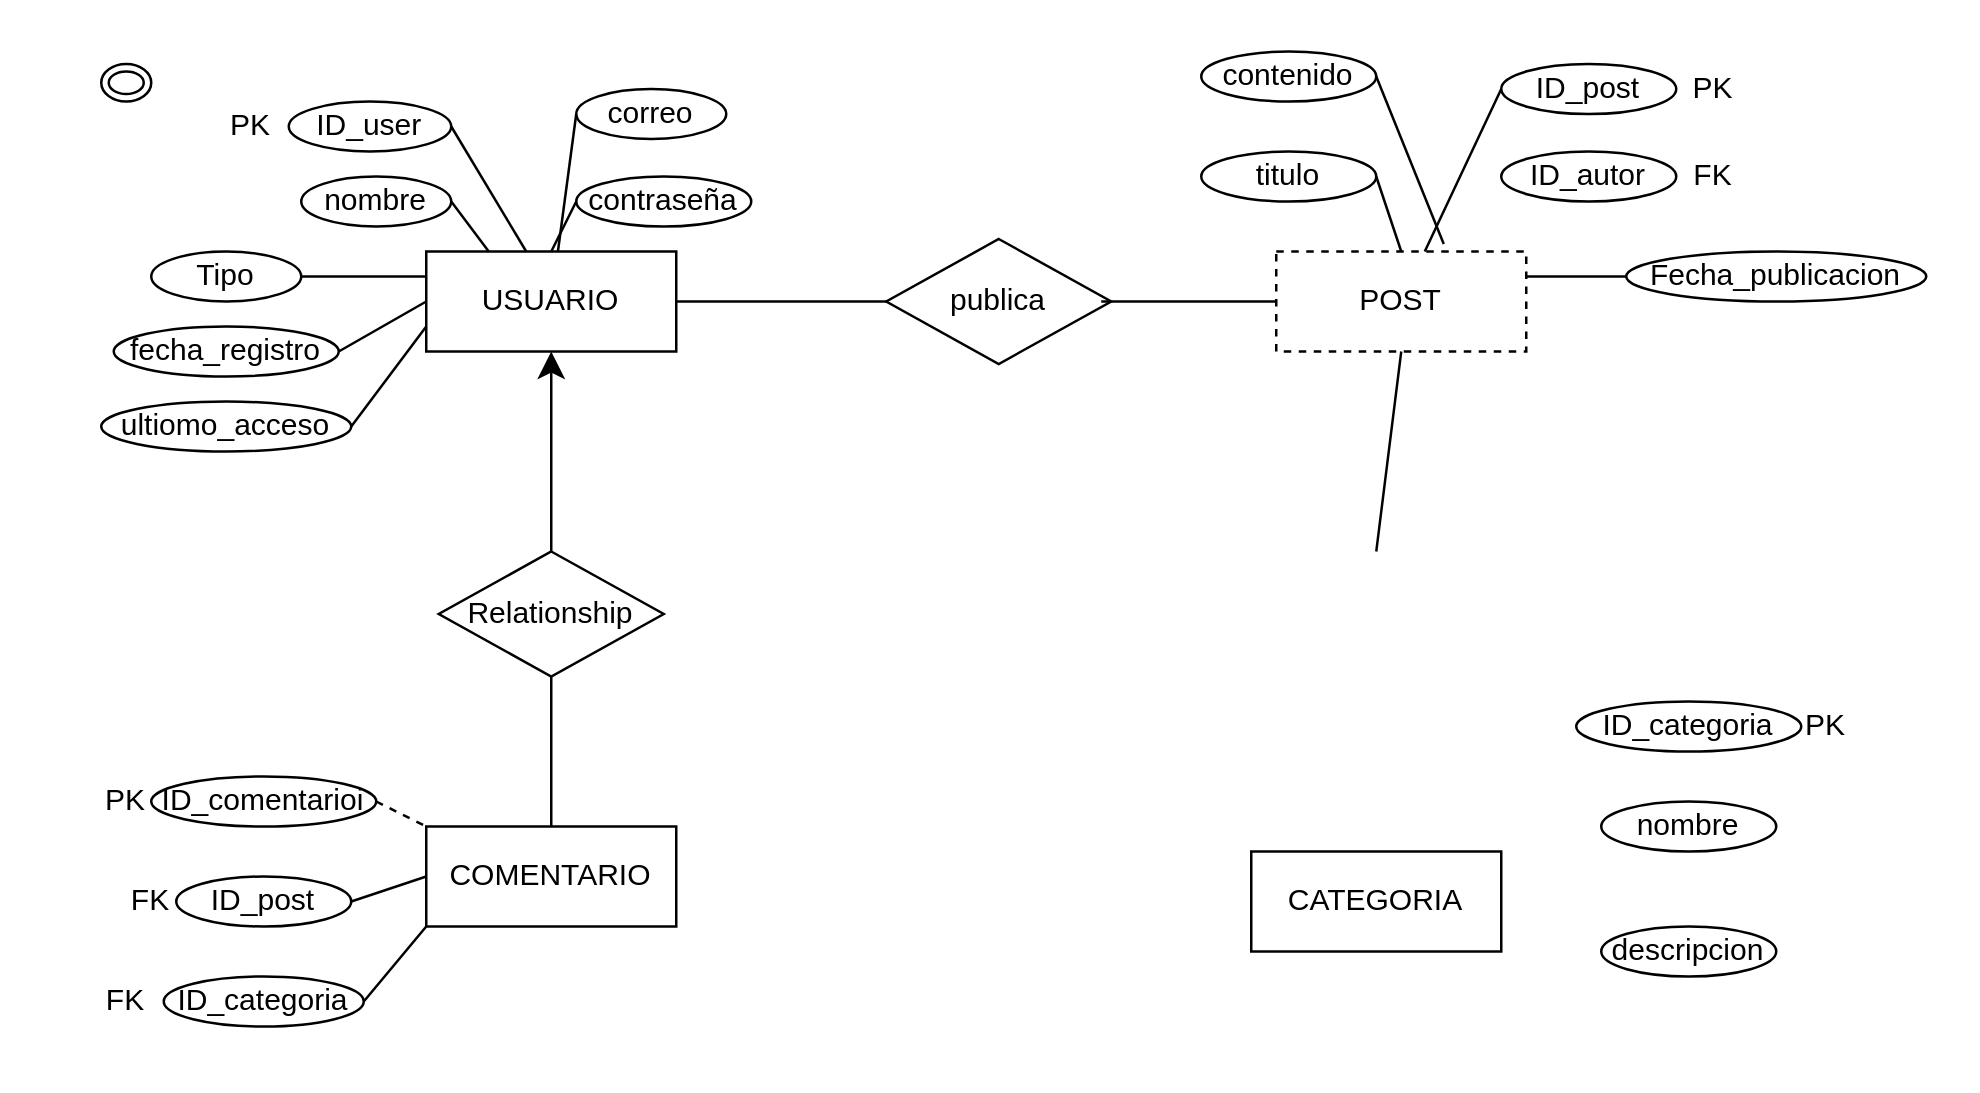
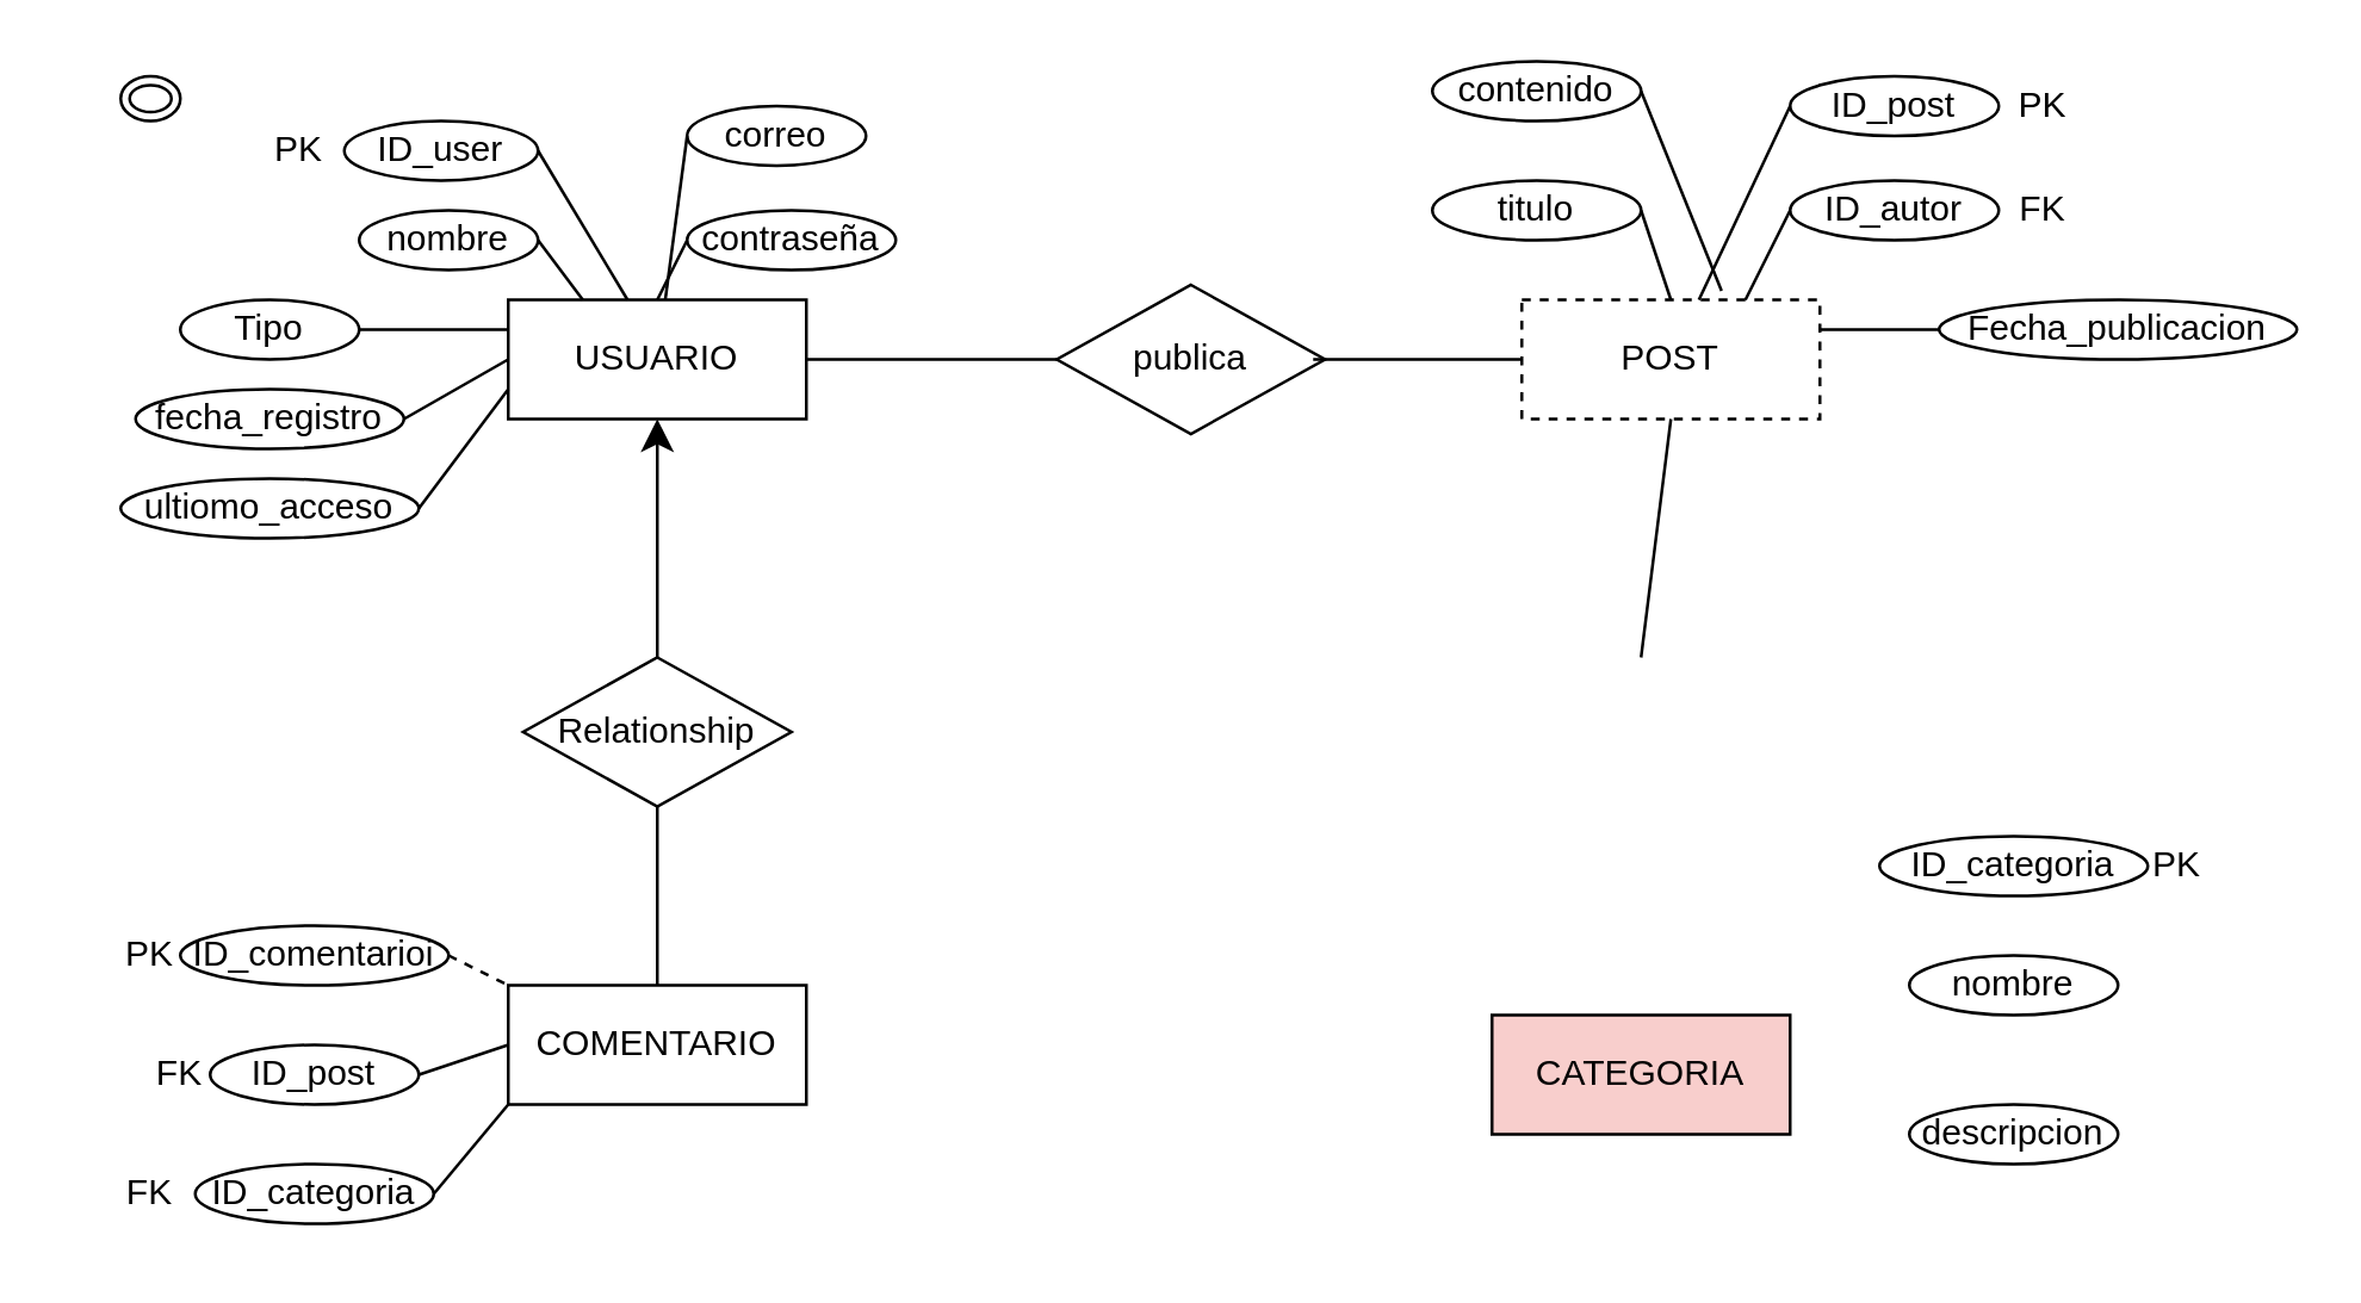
+ <mxCell id="35" value="" style="endArrow=none;html=1;rounded=0;fontSize=12;startSize=8;endSize=8;curved=1;entryX=0;entryY=0.5;entryDx=0;entryDy=0;exitX=0.75;exitY=0;exitDx=0;exitDy=0;" edge="1" parent="1" source="3" target="25"><mxGeometry width="50" height="50" relative="1" as="geometry"><mxPoint x="600" y="165" as="sourcePoint" /><mxPoint x="631" y="100" as="targetPoint" /></mxGeometry></mxCell>
- <mxCell id="5" value="CATEGORIA" style="whiteSpace=wrap;html=1;align=center;" vertex="1" parent="1"><mxGeometry x="500" y="340" width="100" height="40" as="geometry" /></mxCell>
+ <mxCell id="5" value="CATEGORIA" style="whiteSpace=wrap;html=1;align=center;fillColor=#f8cecc;" vertex="1" parent="1"><mxGeometry x="500" y="340" width="100" height="40" as="geometry" /></mxCell>
